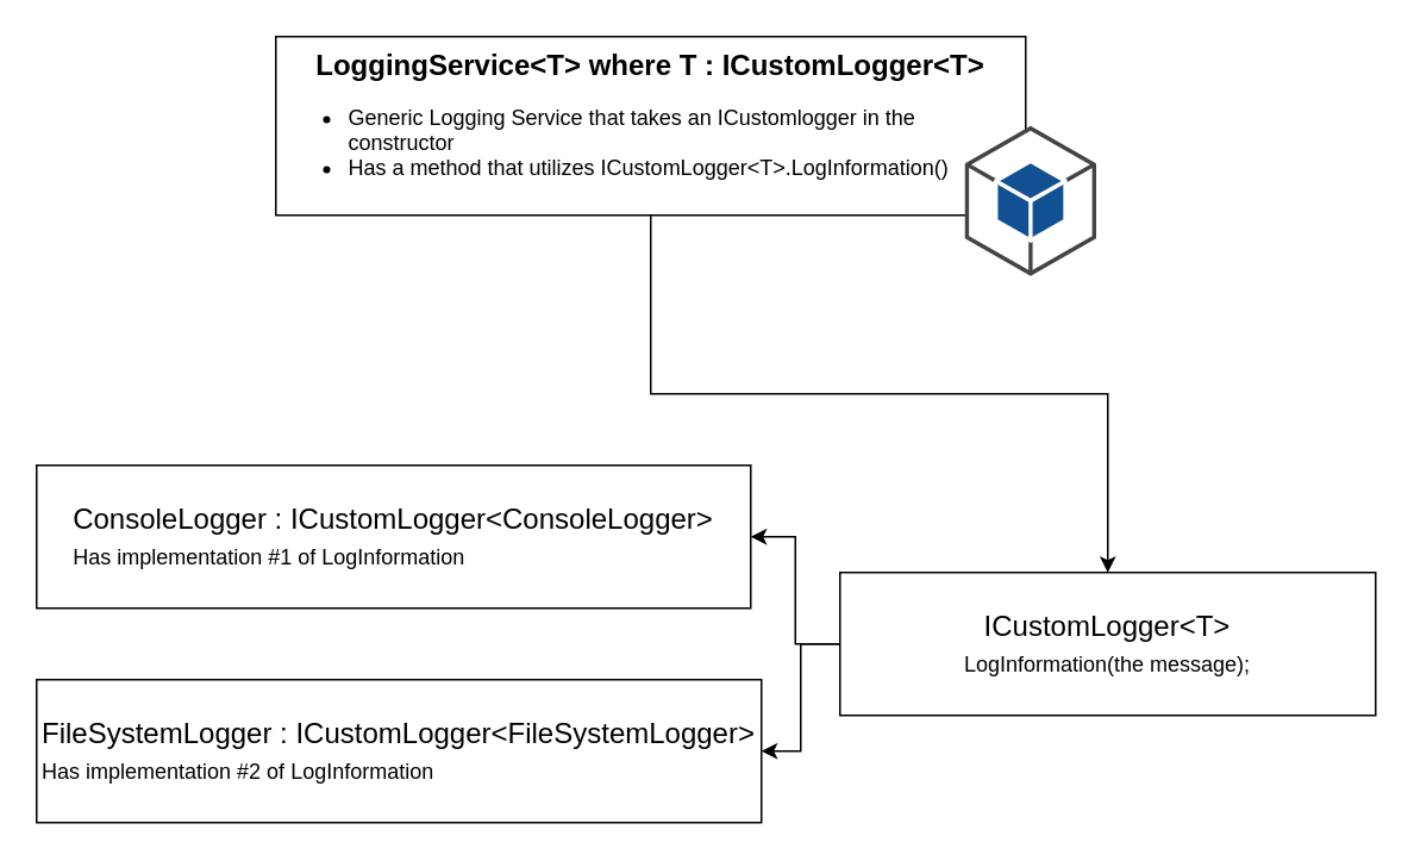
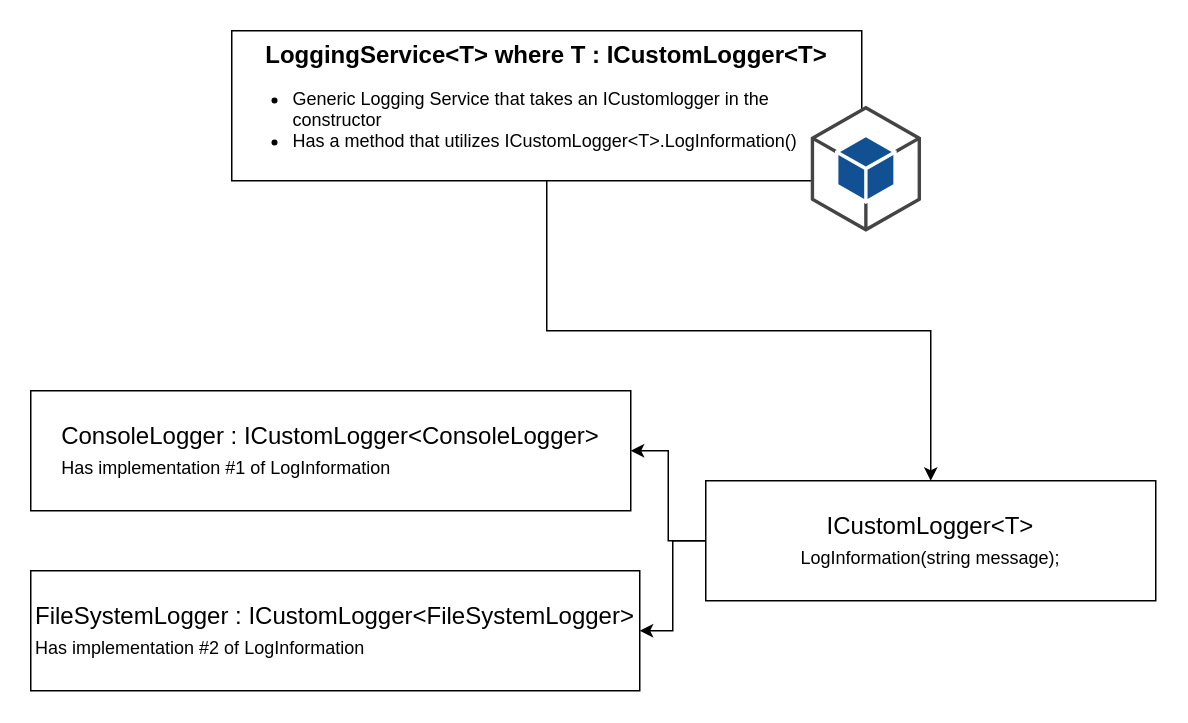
- <mxCell id="7" value="ICustomLogger&amp;lt;T&amp;gt;&lt;br&gt;&lt;div style=&quot;text-align: left;&quot;&gt;&lt;span style=&quot;background-color: initial;&quot;&gt;&lt;font style=&quot;font-size: 12px;&quot;&gt;LogInformation(the message);&lt;/font&gt;&lt;/span&gt;&lt;/div&gt;" style="rounded=0;whiteSpace=wrap;html=1;fontSize=16;" vertex="1" parent="1"><mxGeometry x="470" y="320" width="300" height="80" as="geometry" /></mxCell>
+ <mxCell id="7" value="ICustomLogger&amp;lt;T&amp;gt;&lt;br&gt;&lt;div style=&quot;text-align: left;&quot;&gt;&lt;span style=&quot;background-color: initial;&quot;&gt;&lt;font style=&quot;font-size: 12px;&quot;&gt;LogInformation(string message);&lt;/font&gt;&lt;/span&gt;&lt;/div&gt;" style="rounded=0;whiteSpace=wrap;html=1;fontSize=16;" vertex="1" parent="1"><mxGeometry x="470" y="320" width="300" height="80" as="geometry" /></mxCell>
